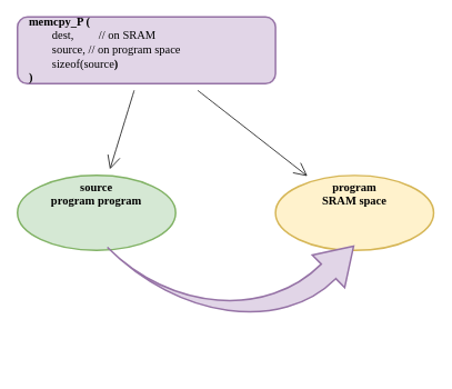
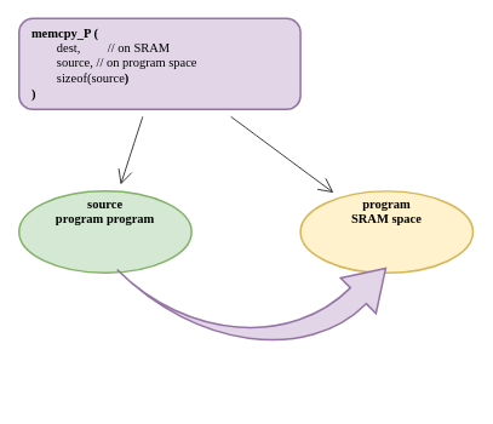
- <mxCell id="4" value="&lt;p style=&quot;line-height: 20% ; font-size: 14px&quot;&gt;&lt;/p&gt;&lt;div style=&quot;font-size: 14px&quot;&gt;&lt;font data-font-src=&quot;https://fonts.googleapis.com/css?family=consolas&quot; style=&quot;font-size: 14px&quot;&gt;&lt;b&gt;&lt;font style=&quot;font-size: 14px&quot;&gt;memcpy_P (&lt;/font&gt;&lt;/b&gt;&lt;/font&gt;&lt;/div&gt;&lt;div style=&quot;font-size: 14px&quot;&gt;&lt;font data-font-src=&quot;https://fonts.googleapis.com/css?family=consolas&quot; style=&quot;font-size: 14px&quot;&gt;&lt;b&gt;&lt;font style=&quot;font-size: 14px&quot;&gt;&lt;span style=&quot;white-space: pre&quot;&gt;&#09;&lt;/span&gt;&lt;/font&gt;&lt;/b&gt;&lt;font style=&quot;font-size: 14px&quot;&gt;&lt;span style=&quot;white-space: pre&quot;&gt;&lt;/span&gt;dest, &lt;span style=&quot;white-space: pre&quot;&gt;&#09;&lt;/span&gt;// on SRAM&lt;br&gt;&lt;/font&gt;&lt;/font&gt;&lt;/div&gt;&lt;div style=&quot;font-size: 14px&quot;&gt;&lt;font data-font-src=&quot;https://fonts.googleapis.com/css?family=consolas&quot; style=&quot;font-size: 14px&quot;&gt;&lt;font style=&quot;font-size: 14px&quot;&gt;&lt;span style=&quot;white-space: pre&quot;&gt;&#09;&lt;/span&gt;source, // on program space &lt;br&gt;&lt;/font&gt;&lt;/font&gt;&lt;/div&gt;&lt;div style=&quot;font-size: 14px&quot;&gt;&lt;font data-font-src=&quot;https://fonts.googleapis.com/css?family=consolas&quot; style=&quot;font-size: 14px&quot;&gt;&lt;font style=&quot;font-size: 14px&quot;&gt;&lt;span style=&quot;white-space: pre&quot;&gt;&#09;&lt;/span&gt;sizeof(source&lt;/font&gt;&lt;b&gt;&lt;font style=&quot;font-size: 14px&quot;&gt;)&lt;/font&gt;&lt;/b&gt;&lt;/font&gt;&lt;/div&gt;&lt;div style=&quot;font-size: 14px&quot;&gt;&lt;font data-font-src=&quot;https://fonts.googleapis.com/css?family=consolas&quot; style=&quot;font-size: 14px&quot;&gt;&lt;b&gt;&lt;font style=&quot;font-size: 14px&quot;&gt;)&lt;/font&gt;&lt;/b&gt;&lt;/font&gt;&lt;/div&gt;&lt;p style=&quot;font-size: 14px&quot;&gt;&lt;/p&gt;" style="rounded=1;whiteSpace=wrap;html=1;hachureGap=4;pointerEvents=0;align=left;spacingLeft=12;strokeWidth=2;fontFamily=consolas;fontSource=https%3A%2F%2Ffonts.googleapis.com%2Fcss%3Ffamily%3Dconsolas;fillColor=#e1d5e7;strokeColor=#9673a6;" vertex="1" parent="1"><mxGeometry x="20" y="20" width="310" height="80" as="geometry" /></mxCell>
+ <mxCell id="4" value="&lt;p style=&quot;line-height: 20% ; font-size: 14px&quot;&gt;&lt;/p&gt;&lt;div style=&quot;font-size: 14px&quot;&gt;&lt;font data-font-src=&quot;https://fonts.googleapis.com/css?family=consolas&quot; style=&quot;font-size: 14px&quot;&gt;&lt;b&gt;&lt;font style=&quot;font-size: 14px&quot;&gt;memcpy_P (&lt;/font&gt;&lt;/b&gt;&lt;/font&gt;&lt;/div&gt;&lt;div style=&quot;font-size: 14px&quot;&gt;&lt;font data-font-src=&quot;https://fonts.googleapis.com/css?family=consolas&quot; style=&quot;font-size: 14px&quot;&gt;&lt;b&gt;&lt;font style=&quot;font-size: 14px&quot;&gt;&lt;span style=&quot;white-space: pre&quot;&gt;&#09;&lt;/span&gt;&lt;/font&gt;&lt;/b&gt;&lt;font style=&quot;font-size: 14px&quot;&gt;&lt;span style=&quot;white-space: pre&quot;&gt;&lt;/span&gt;dest, &lt;span style=&quot;white-space: pre&quot;&gt;&#09;&lt;/span&gt;// on SRAM&lt;br&gt;&lt;/font&gt;&lt;/font&gt;&lt;/div&gt;&lt;div style=&quot;font-size: 14px&quot;&gt;&lt;font data-font-src=&quot;https://fonts.googleapis.com/css?family=consolas&quot; style=&quot;font-size: 14px&quot;&gt;&lt;font style=&quot;font-size: 14px&quot;&gt;&lt;span style=&quot;white-space: pre&quot;&gt;&#09;&lt;/span&gt;source, // on program space &lt;br&gt;&lt;/font&gt;&lt;/font&gt;&lt;/div&gt;&lt;div style=&quot;font-size: 14px&quot;&gt;&lt;font data-font-src=&quot;https://fonts.googleapis.com/css?family=consolas&quot; style=&quot;font-size: 14px&quot;&gt;&lt;font style=&quot;font-size: 14px&quot;&gt;&lt;span style=&quot;white-space: pre&quot;&gt;&#09;&lt;/span&gt;sizeof(source&lt;/font&gt;&lt;b&gt;&lt;font style=&quot;font-size: 14px&quot;&gt;)&lt;/font&gt;&lt;/b&gt;&lt;/font&gt;&lt;/div&gt;&lt;div style=&quot;font-size: 14px&quot;&gt;&lt;font data-font-src=&quot;https://fonts.googleapis.com/css?family=consolas&quot; style=&quot;font-size: 14px&quot;&gt;&lt;b&gt;&lt;font style=&quot;font-size: 14px&quot;&gt;)&lt;/font&gt;&lt;/b&gt;&lt;/font&gt;&lt;/div&gt;&lt;p style=&quot;font-size: 14px&quot;&gt;&lt;/p&gt;" style="rounded=1;whiteSpace=wrap;html=1;hachureGap=4;pointerEvents=0;align=left;spacingLeft=12;strokeWidth=2;fontFamily=consolas;fontSource=https%3A%2F%2Ffonts.googleapis.com%2Fcss%3Ffamily%3Dconsolas;fillColor=#e1d5e7;strokeColor=#9673a6;" vertex="1" parent="1"><mxGeometry x="20" y="20" width="310" height="100" as="geometry" /></mxCell>
